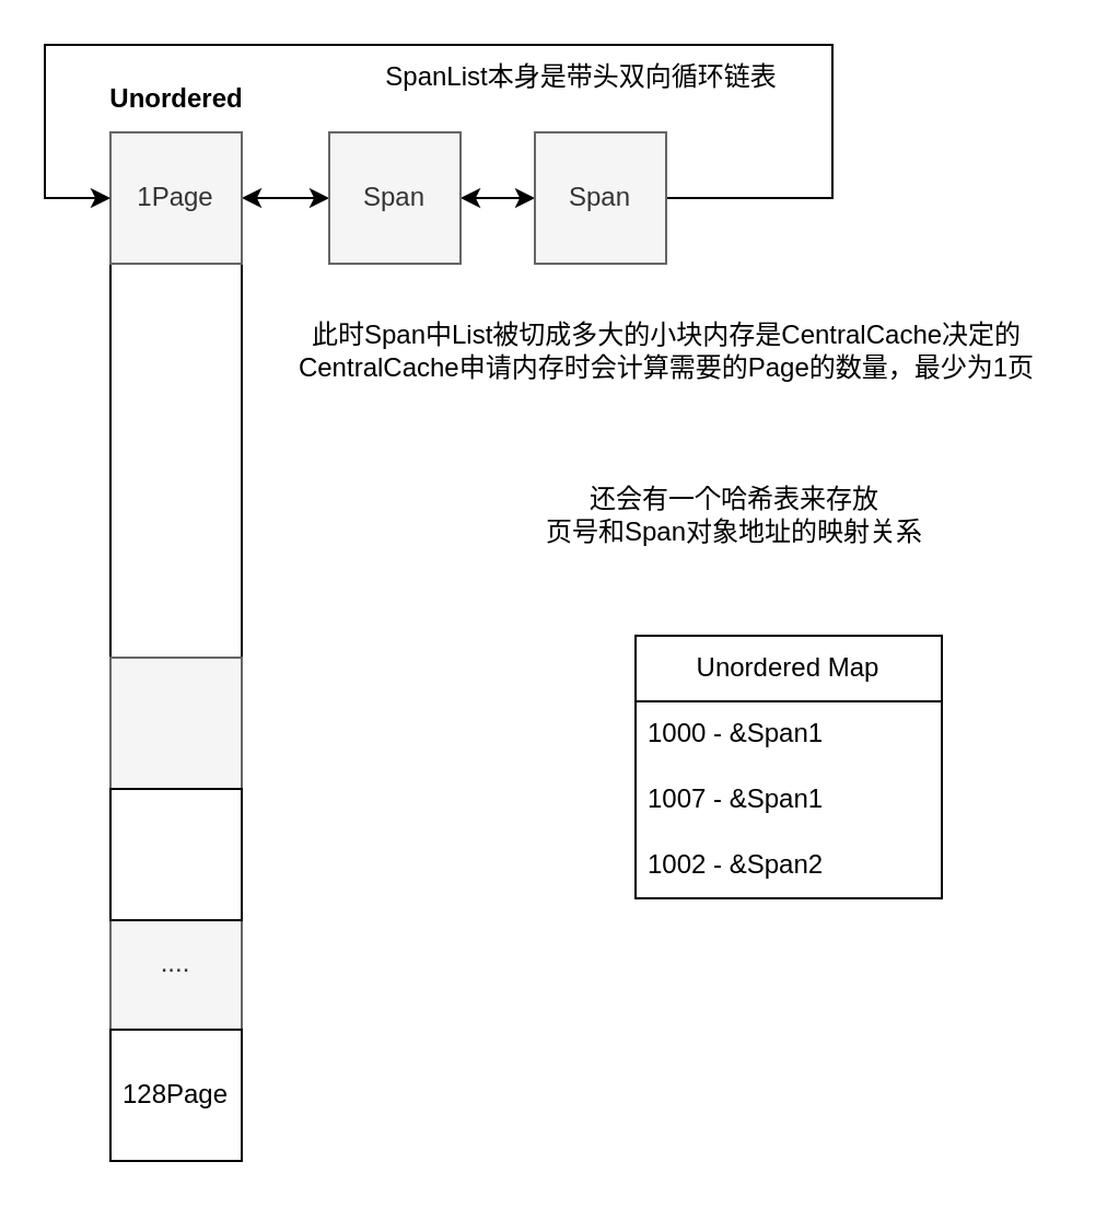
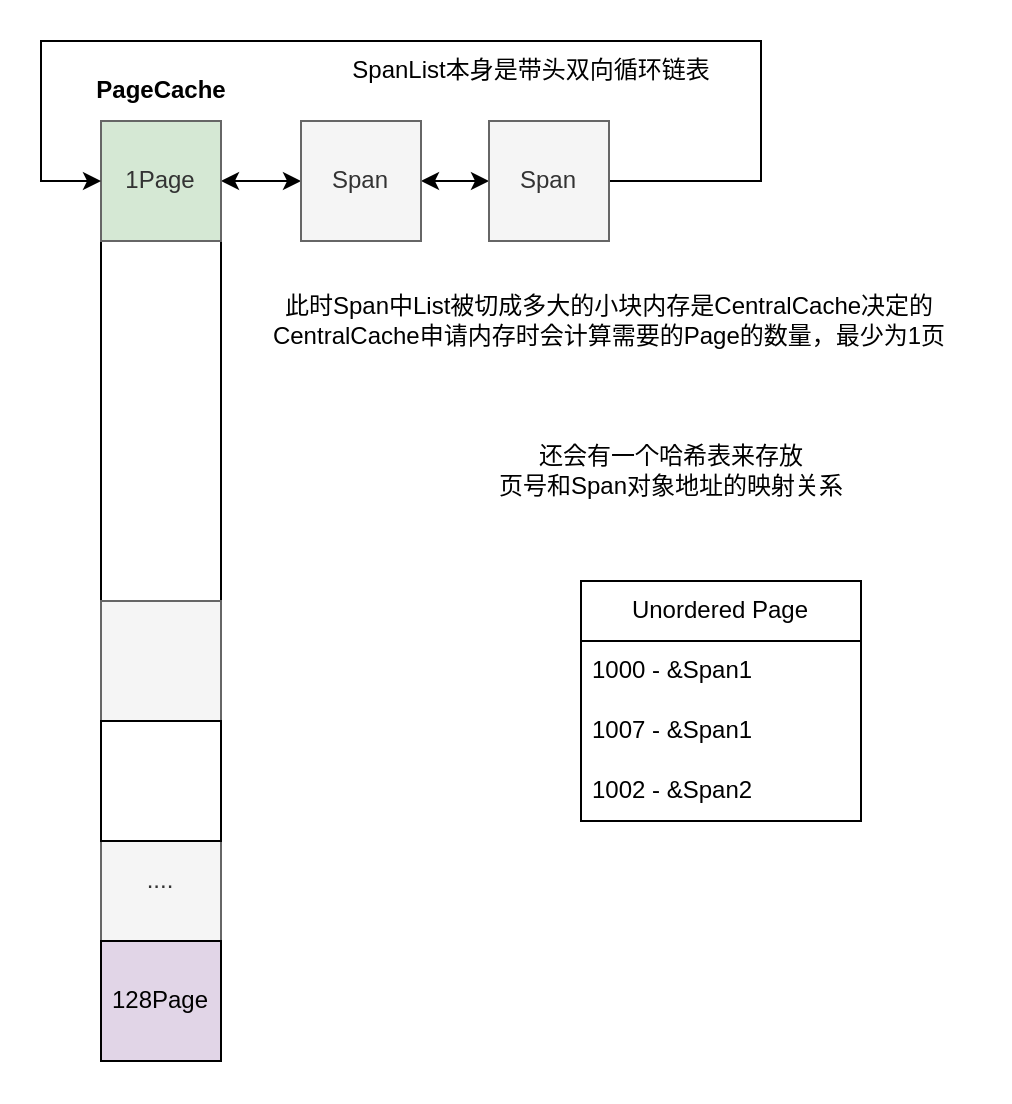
- <mxCell id="8" value="Unordered" style="text;html=1;align=center;verticalAlign=middle;resizable=0;points=[];autosize=1;strokeColor=none;fillColor=none;fontStyle=1" parent="1" vertex="1"><mxGeometry x="35" y="30" width="90" height="30" as="geometry" /></mxCell>
+ <mxCell id="8" value="PageCache" style="text;html=1;align=center;verticalAlign=middle;resizable=0;points=[];autosize=1;strokeColor=none;fillColor=none;fontStyle=1" parent="1" vertex="1"><mxGeometry x="35" y="30" width="90" height="30" as="geometry" /></mxCell>
- <mxCell id="4" value="1Page" style="rounded=0;whiteSpace=wrap;html=1;fillColor=#f5f5f5;fontColor=#333333;strokeColor=#666666;" parent="1" vertex="1"><mxGeometry x="50" y="60" width="60" height="60" as="geometry" /></mxCell>
+ <mxCell id="4" value="1Page" style="rounded=0;whiteSpace=wrap;html=1;fillColor=#d5e8d4;fontColor=#333333;strokeColor=#666666;" parent="1" vertex="1"><mxGeometry x="50" y="60" width="60" height="60" as="geometry" /></mxCell>
- <mxCell id="16" value="Unordered Map" style="swimlane;fontStyle=0;childLayout=stackLayout;horizontal=1;startSize=30;horizontalStack=0;resizeParent=1;resizeParentMax=0;resizeLast=0;collapsible=1;marginBottom=0;whiteSpace=wrap;html=1;" vertex="1" parent="1"><mxGeometry x="290" y="290" width="140" height="120" as="geometry"><mxRectangle x="330" y="570" width="120" height="30" as="alternateBounds" /></mxGeometry></mxCell>
+ <mxCell id="16" value="Unordered Page" style="swimlane;fontStyle=0;childLayout=stackLayout;horizontal=1;startSize=30;horizontalStack=0;resizeParent=1;resizeParentMax=0;resizeLast=0;collapsible=1;marginBottom=0;whiteSpace=wrap;html=1;" vertex="1" parent="1"><mxGeometry x="290" y="290" width="140" height="120" as="geometry"><mxRectangle x="330" y="570" width="120" height="30" as="alternateBounds" /></mxGeometry></mxCell>
- <mxCell id="14" value="128Page" style="rounded=0;whiteSpace=wrap;html=1;" vertex="1" parent="1"><mxGeometry x="50" y="470" width="60" height="60" as="geometry" /></mxCell>
+ <mxCell id="14" value="128Page" style="rounded=0;whiteSpace=wrap;html=1;fillColor=#e1d5e7;" vertex="1" parent="1"><mxGeometry x="50" y="470" width="60" height="60" as="geometry" /></mxCell>
